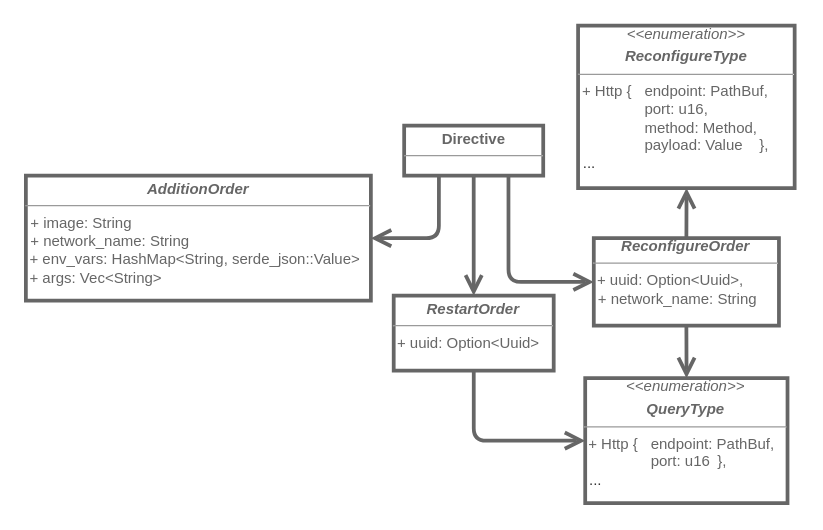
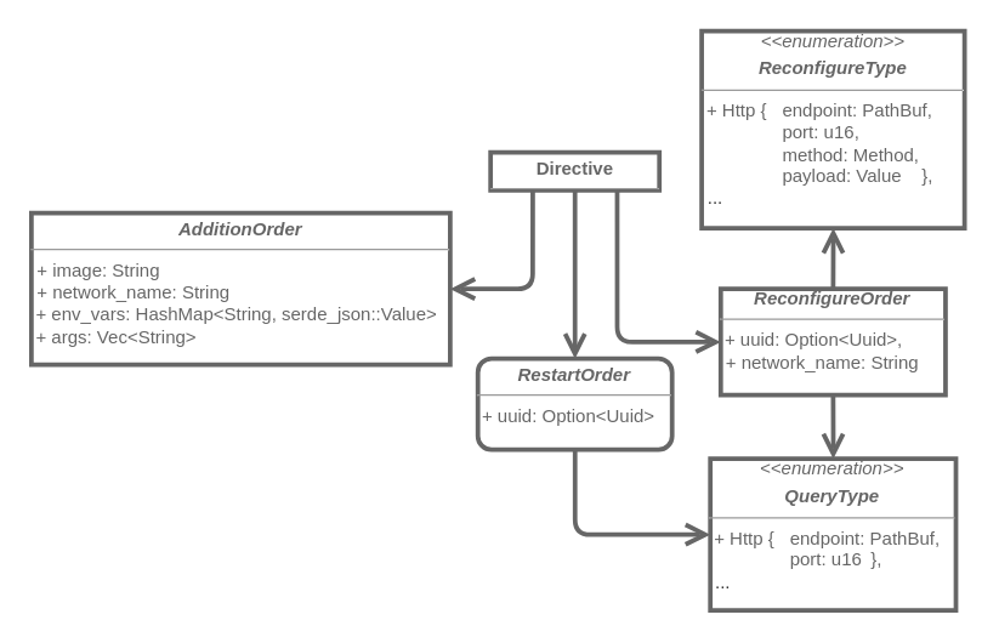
- <mxCell id="2" value="&lt;p style=&quot;margin:0px;margin-top:4px;text-align:center;&quot;&gt;&lt;font color=&quot;#666666&quot;&gt;&lt;b&gt;Directive&lt;/b&gt;&lt;/font&gt;&lt;/p&gt;&lt;hr size=&quot;1&quot;&gt;&lt;p style=&quot;margin:0px;margin-left:4px;&quot;&gt;&lt;br&gt;&lt;/p&gt;" style="verticalAlign=top;align=left;overflow=fill;fontSize=12;fontFamily=Helvetica;html=1;whiteSpace=wrap;strokeColor=#666666;fontColor=#333333;fillColor=#ffffff;labelBackgroundColor=none;strokeWidth=3;" vertex="1" parent="1"><mxGeometry x="322.63" y="100" width="111.25" height="40" as="geometry" /></mxCell>
+ <mxCell id="2" value="&lt;p style=&quot;margin:0px;margin-top:4px;text-align:center;&quot;&gt;&lt;font color=&quot;#666666&quot;&gt;&lt;b&gt;Directive&lt;/b&gt;&lt;/font&gt;&lt;/p&gt;&lt;hr size=&quot;1&quot;&gt;&lt;p style=&quot;margin:0px;margin-left:4px;&quot;&gt;&lt;br&gt;&lt;/p&gt;" style="verticalAlign=top;align=left;overflow=fill;fontSize=12;fontFamily=Helvetica;html=1;whiteSpace=wrap;strokeColor=#666666;fontColor=#333333;fillColor=#ffffff;labelBackgroundColor=none;strokeWidth=3;" vertex="1" parent="1"><mxGeometry x="322.63" y="100" width="111.25" height="25" as="geometry" /></mxCell>
- <mxCell id="4" value="&lt;p style=&quot;margin:0px;margin-top:4px;text-align:center;&quot;&gt;&lt;font color=&quot;#666666&quot;&gt;&lt;b&gt;&lt;i&gt;RestartOrder&lt;/i&gt;&lt;/b&gt;&lt;/font&gt;&lt;br&gt;&lt;/p&gt;&lt;hr size=&quot;1&quot;&gt;&lt;p style=&quot;margin:0px;margin-left:4px;&quot;&gt;&lt;/p&gt;&lt;font color=&quot;#666666&quot;&gt;&amp;nbsp;+ uuid: Option&amp;lt;Uuid&amp;gt;&lt;/font&gt;&lt;p style=&quot;margin:0px;margin-left:4px;&quot;&gt;&lt;br&gt;&lt;/p&gt;&lt;p style=&quot;margin:0px;margin-left:4px;&quot;&gt;&lt;br&gt;&lt;/p&gt;" style="verticalAlign=top;align=left;overflow=fill;fontSize=12;fontFamily=Helvetica;html=1;whiteSpace=wrap;labelBackgroundColor=none;fillColor=#ffffff;fontColor=#333333;strokeColor=#666666;strokeWidth=3;" vertex="1" parent="1"><mxGeometry x="314.26" y="236" width="128" height="60" as="geometry" /></mxCell>
+ <mxCell id="4" value="&lt;p style=&quot;margin:0px;margin-top:4px;text-align:center;&quot;&gt;&lt;font color=&quot;#666666&quot;&gt;&lt;b&gt;&lt;i&gt;RestartOrder&lt;/i&gt;&lt;/b&gt;&lt;/font&gt;&lt;br&gt;&lt;/p&gt;&lt;hr size=&quot;1&quot;&gt;&lt;p style=&quot;margin:0px;margin-left:4px;&quot;&gt;&lt;/p&gt;&lt;font color=&quot;#666666&quot;&gt;&amp;nbsp;+ uuid: Option&amp;lt;Uuid&amp;gt;&lt;/font&gt;&lt;p style=&quot;margin:0px;margin-left:4px;&quot;&gt;&lt;br&gt;&lt;/p&gt;&lt;p style=&quot;margin:0px;margin-left:4px;&quot;&gt;&lt;br&gt;&lt;/p&gt;" style="verticalAlign=top;align=left;overflow=fill;fontSize=12;fontFamily=Helvetica;html=1;whiteSpace=wrap;labelBackgroundColor=none;fillColor=#ffffff;fontColor=#333333;strokeColor=#666666;strokeWidth=3;rounded=1;" vertex="1" parent="1"><mxGeometry x="314.26" y="236" width="128" height="60" as="geometry" /></mxCell>
